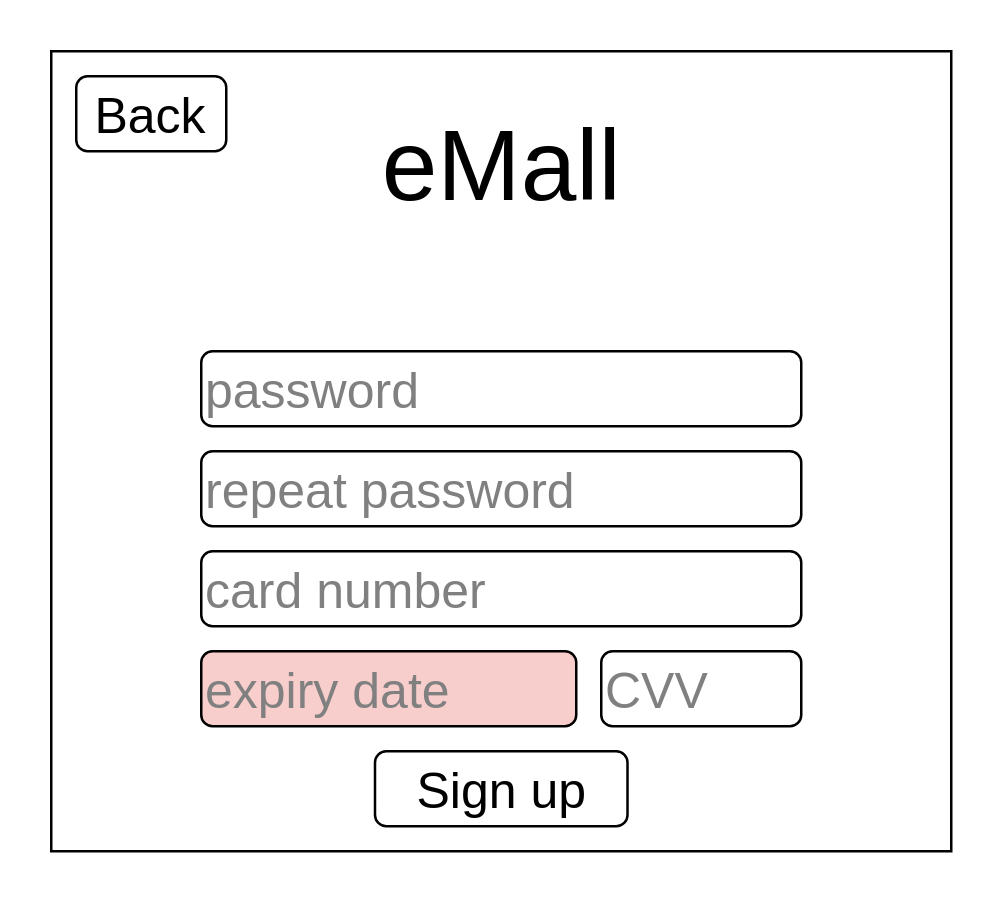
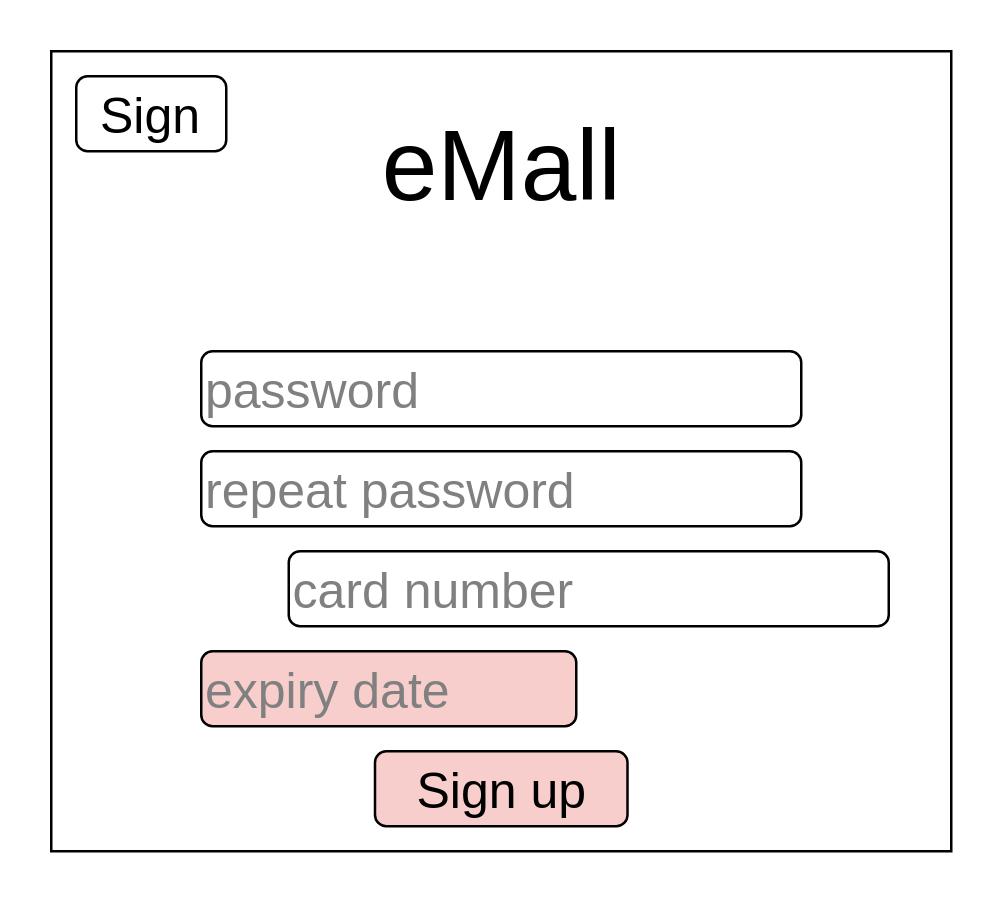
- <mxCell id="6" value="&lt;font style=&quot;font-size: 20px;&quot;&gt;Back&lt;/font&gt;" style="rounded=1;whiteSpace=wrap;html=1;" parent="1" vertex="1"><mxGeometry x="30" y="30" width="60" height="30" as="geometry" /></mxCell>
+ <mxCell id="6" value="&lt;font style=&quot;font-size: 20px;&quot;&gt;Sign&lt;/font&gt;" style="rounded=1;whiteSpace=wrap;html=1;" parent="1" vertex="1"><mxGeometry x="30" y="30" width="60" height="30" as="geometry" /></mxCell>
- <mxCell id="8" value="&lt;font color=&quot;#808080&quot;&gt;card number&lt;/font&gt;" style="rounded=1;whiteSpace=wrap;html=1;fontSize=20;align=left;" vertex="1" parent="1"><mxGeometry x="80" y="220" width="240" height="30" as="geometry" /></mxCell>
+ <mxCell id="8" value="&lt;font color=&quot;#808080&quot;&gt;card number&lt;/font&gt;" style="rounded=1;whiteSpace=wrap;html=1;fontSize=20;align=left;" vertex="1" parent="1"><mxGeometry x="115" y="220" width="240" height="30" as="geometry" /></mxCell>
- <mxCell id="10" value="&lt;font color=&quot;#808080&quot;&gt;CVV&lt;/font&gt;" style="rounded=1;whiteSpace=wrap;html=1;fontSize=20;align=left;" vertex="1" parent="1"><mxGeometry x="240" y="260" width="80" height="30" as="geometry" /></mxCell>
- <mxCell id="4" value="Sign up" style="rounded=1;whiteSpace=wrap;html=1;fontSize=20;" parent="1" vertex="1"><mxGeometry x="149.5" y="300" width="101" height="30" as="geometry" /></mxCell>
+ <mxCell id="4" value="Sign up" style="rounded=1;whiteSpace=wrap;html=1;fontSize=20;fillColor=#f8cecc;" parent="1" vertex="1"><mxGeometry x="149.5" y="300" width="101" height="30" as="geometry" /></mxCell>
